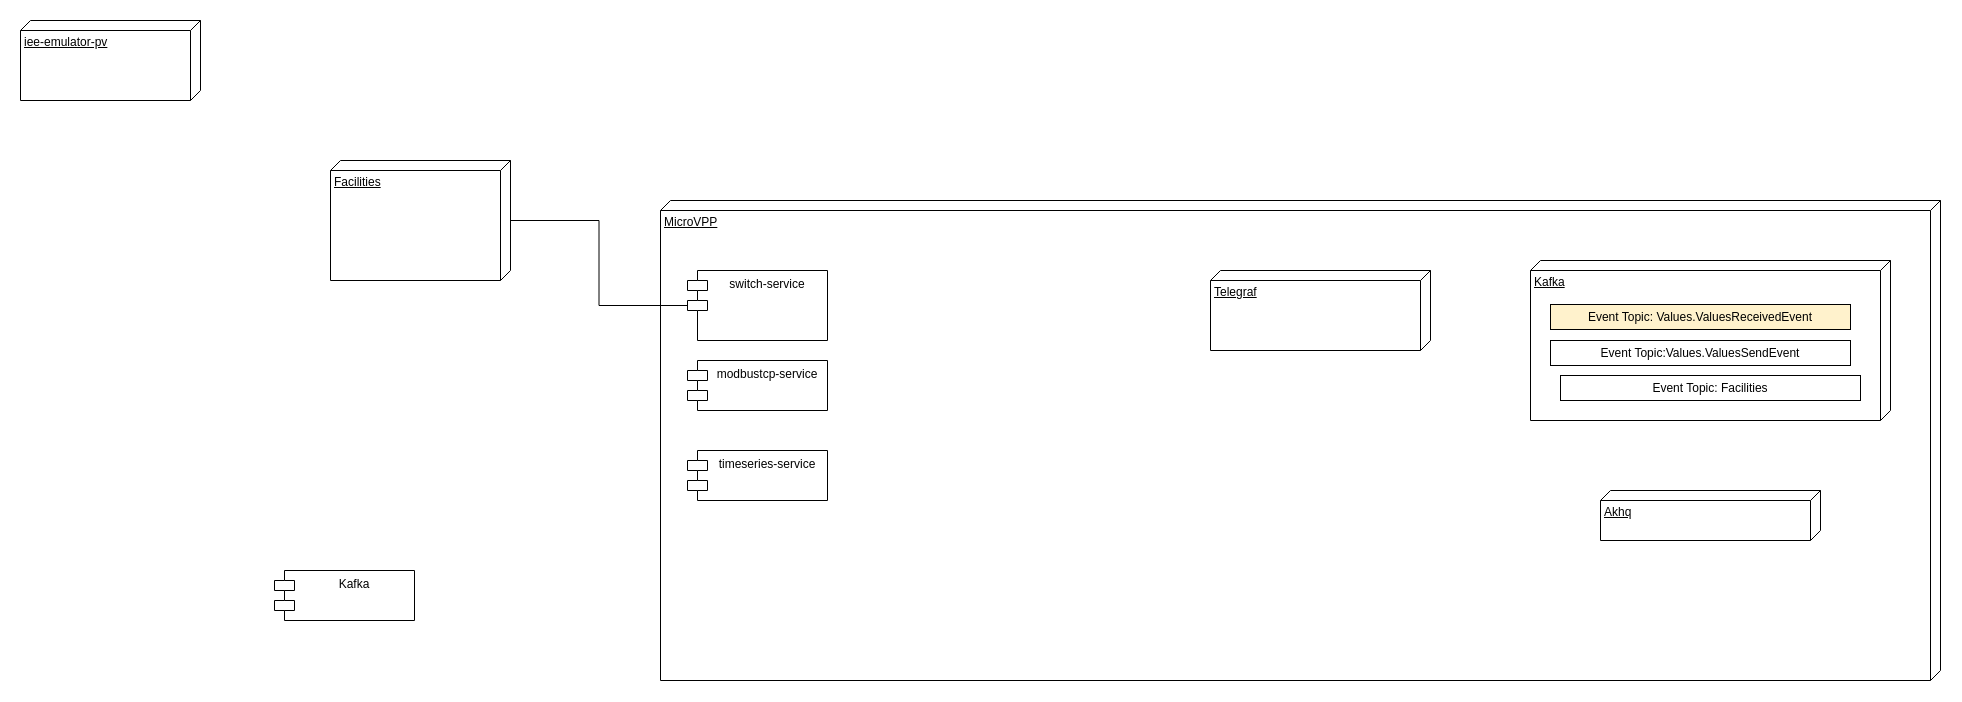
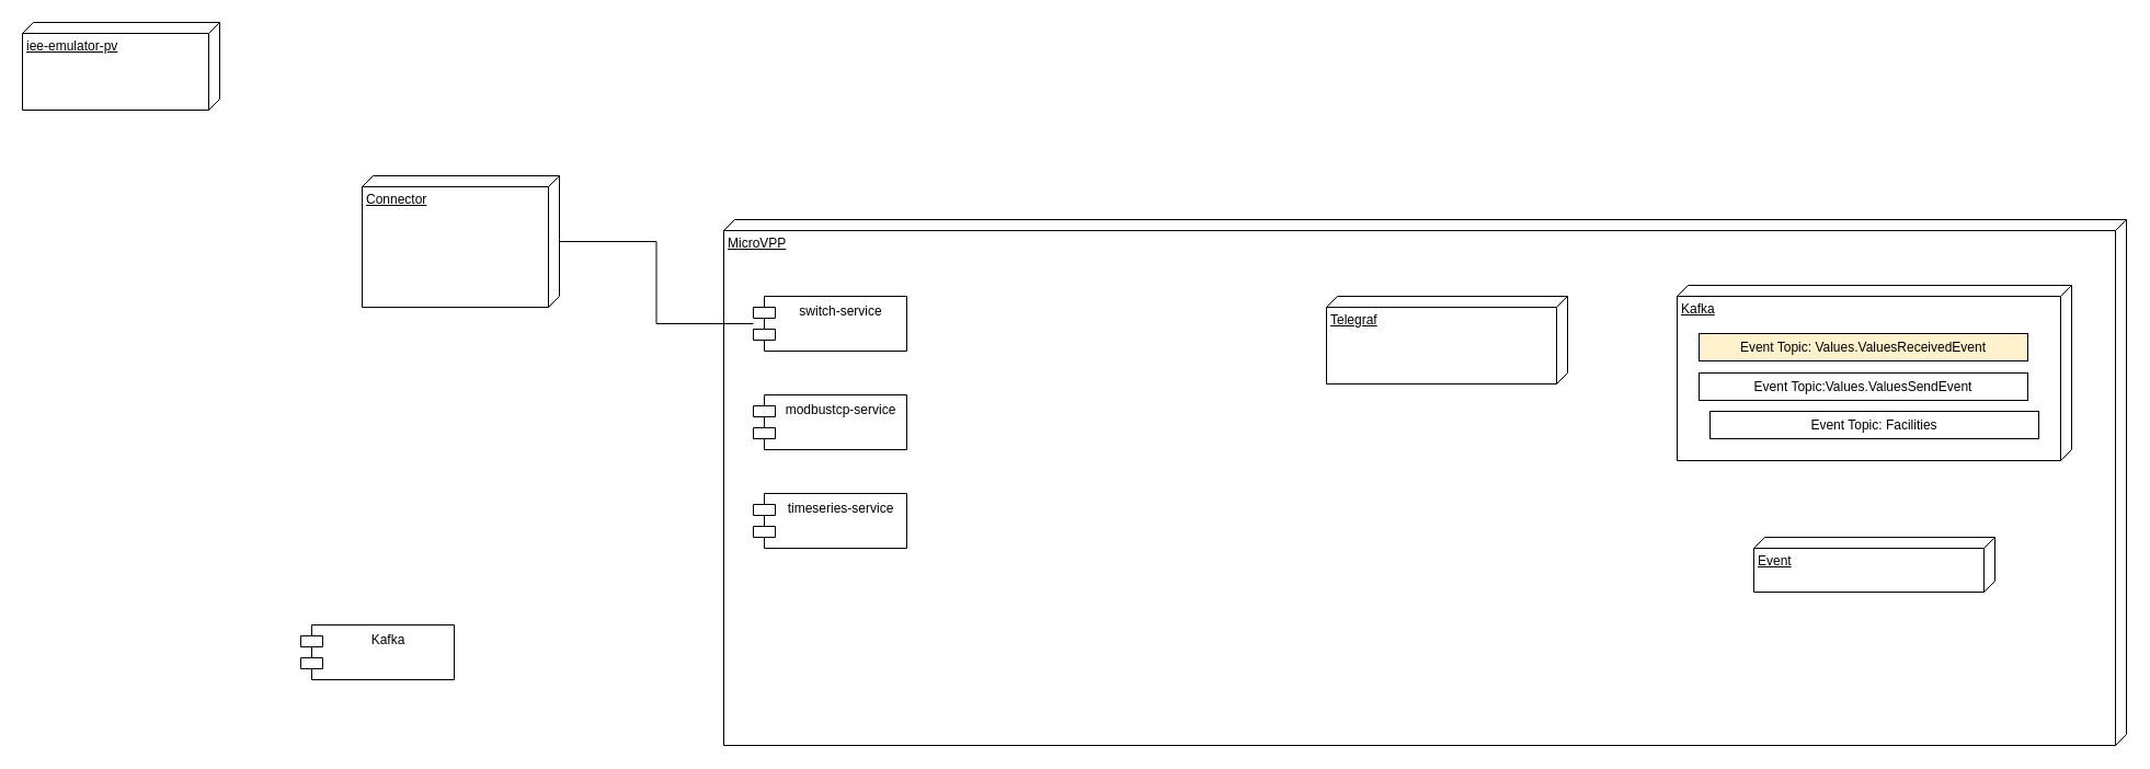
- <mxCell id="4" value="Facilities" style="verticalAlign=top;align=left;spacingTop=8;spacingLeft=2;spacingRight=12;shape=cube;size=10;direction=south;fontStyle=4;html=1;whiteSpace=wrap;" vertex="1" parent="1"><mxGeometry x="330" y="160" width="180" height="120" as="geometry" /></mxCell>
+ <mxCell id="4" value="Connector" style="verticalAlign=top;align=left;spacingTop=8;spacingLeft=2;spacingRight=12;shape=cube;size=10;direction=south;fontStyle=4;html=1;whiteSpace=wrap;" vertex="1" parent="1"><mxGeometry x="330" y="160" width="180" height="120" as="geometry" /></mxCell>
- <mxCell id="5" value="switch-service" style="shape=module;align=left;spacingLeft=20;align=center;verticalAlign=top;whiteSpace=wrap;html=1;" vertex="1" parent="1"><mxGeometry x="687" y="270" width="140" height="70" as="geometry" /></mxCell>
+ <mxCell id="5" value="switch-service" style="shape=module;align=left;spacingLeft=20;align=center;verticalAlign=top;whiteSpace=wrap;html=1;" vertex="1" parent="1"><mxGeometry x="687" y="270" width="140" height="50" as="geometry" /></mxCell>
- <mxCell id="10" value="Akhq" style="verticalAlign=top;align=left;spacingTop=8;spacingLeft=2;spacingRight=12;shape=cube;size=10;direction=south;fontStyle=4;html=1;whiteSpace=wrap;" vertex="1" parent="1"><mxGeometry x="1600" y="490" width="220" height="50" as="geometry" /></mxCell>
+ <mxCell id="10" value="Event" style="verticalAlign=top;align=left;spacingTop=8;spacingLeft=2;spacingRight=12;shape=cube;size=10;direction=south;fontStyle=4;html=1;whiteSpace=wrap;" vertex="1" parent="1"><mxGeometry x="1600" y="490" width="220" height="50" as="geometry" /></mxCell>
